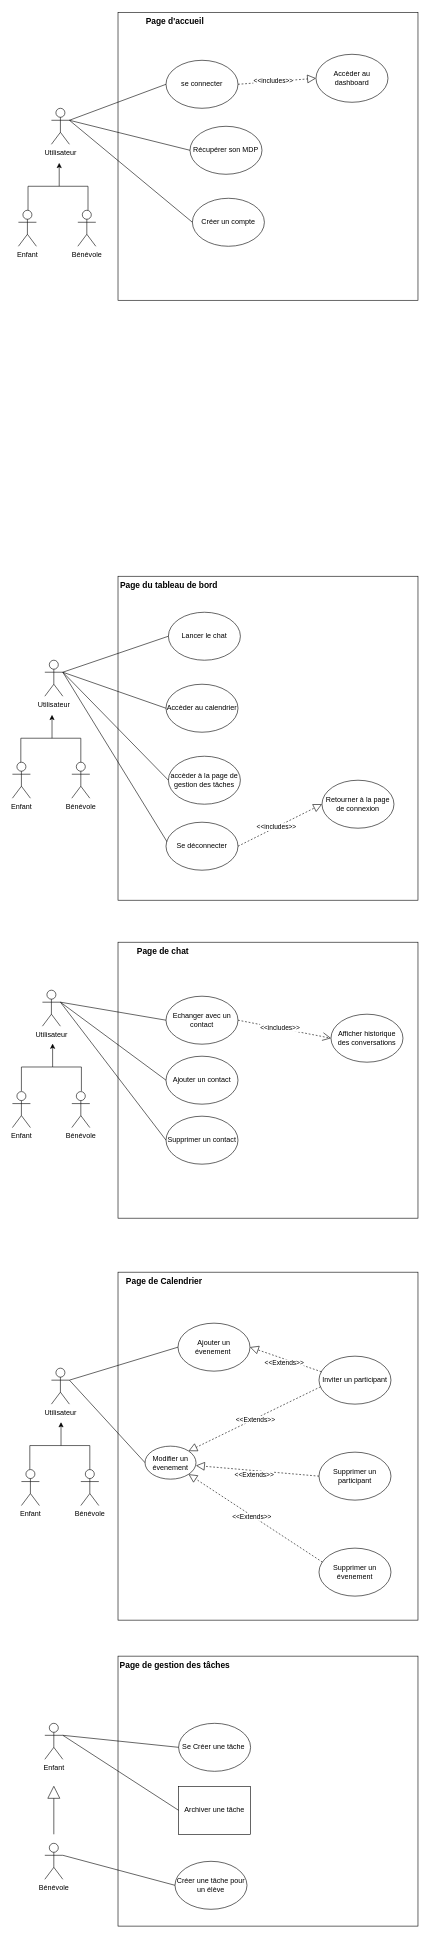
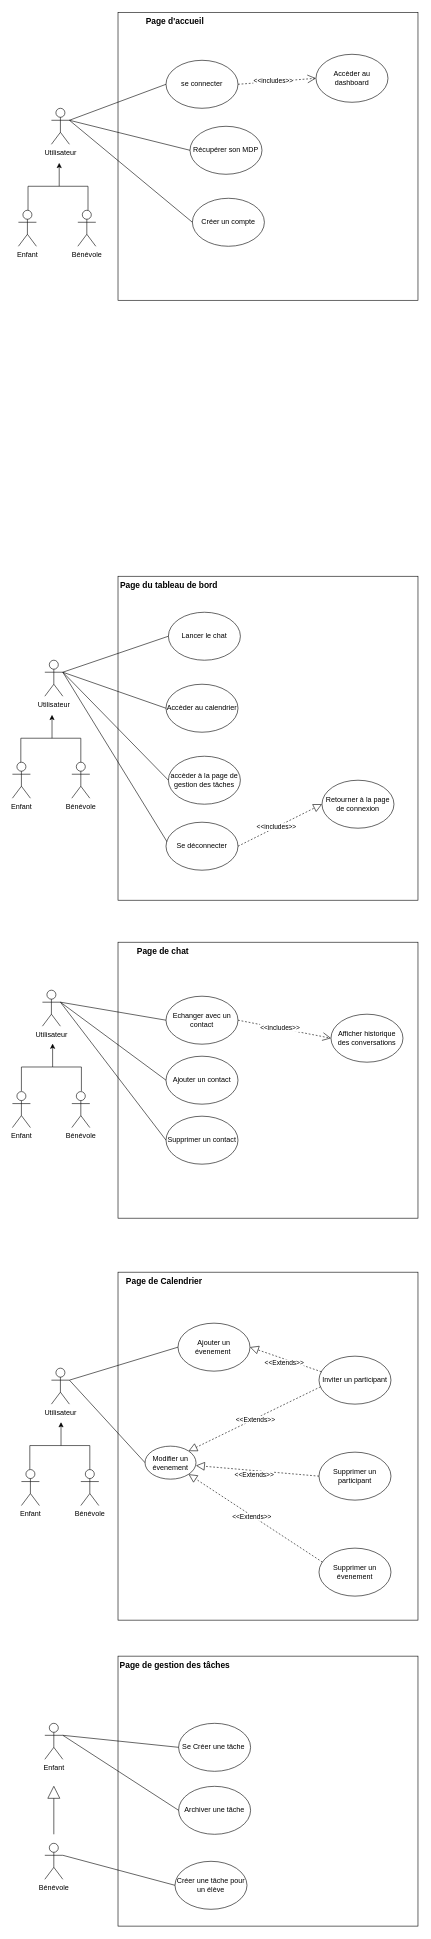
- <mxCell id="25" value="" style="endArrow=block;dashed=1;endFill=0;endSize=12;html=1;rounded=0;entryX=0;entryY=0.5;entryDx=0;entryDy=0;exitX=1;exitY=0.5;exitDx=0;exitDy=0;" parent="1" source="5" target="24" edge="1"><mxGeometry width="160" relative="1" as="geometry"><mxPoint x="461" y="180" as="sourcePoint" /><mxPoint x="641" y="283" as="targetPoint" /><Array as="points" /></mxGeometry></mxCell>
+ <mxCell id="25" value="" style="endArrow=open;dashed=1;endFill=0;endSize=12;html=1;rounded=0;entryX=0;entryY=0.5;entryDx=0;entryDy=0;exitX=1;exitY=0.5;exitDx=0;exitDy=0;" parent="1" source="5" target="24" edge="1"><mxGeometry width="160" relative="1" as="geometry"><mxPoint x="461" y="180" as="sourcePoint" /><mxPoint x="641" y="283" as="targetPoint" /><Array as="points" /></mxGeometry></mxCell>
- <mxCell id="60" value="Archiver une tâche" style="whiteSpace=wrap;html=1;rounded=0;" parent="1" vertex="1"><mxGeometry x="297" y="2977" width="120" height="80" as="geometry" /></mxCell>
+ <mxCell id="60" value="Archiver une tâche" style="ellipse;whiteSpace=wrap;html=1;" parent="1" vertex="1"><mxGeometry x="297" y="2977" width="120" height="80" as="geometry" /></mxCell>
